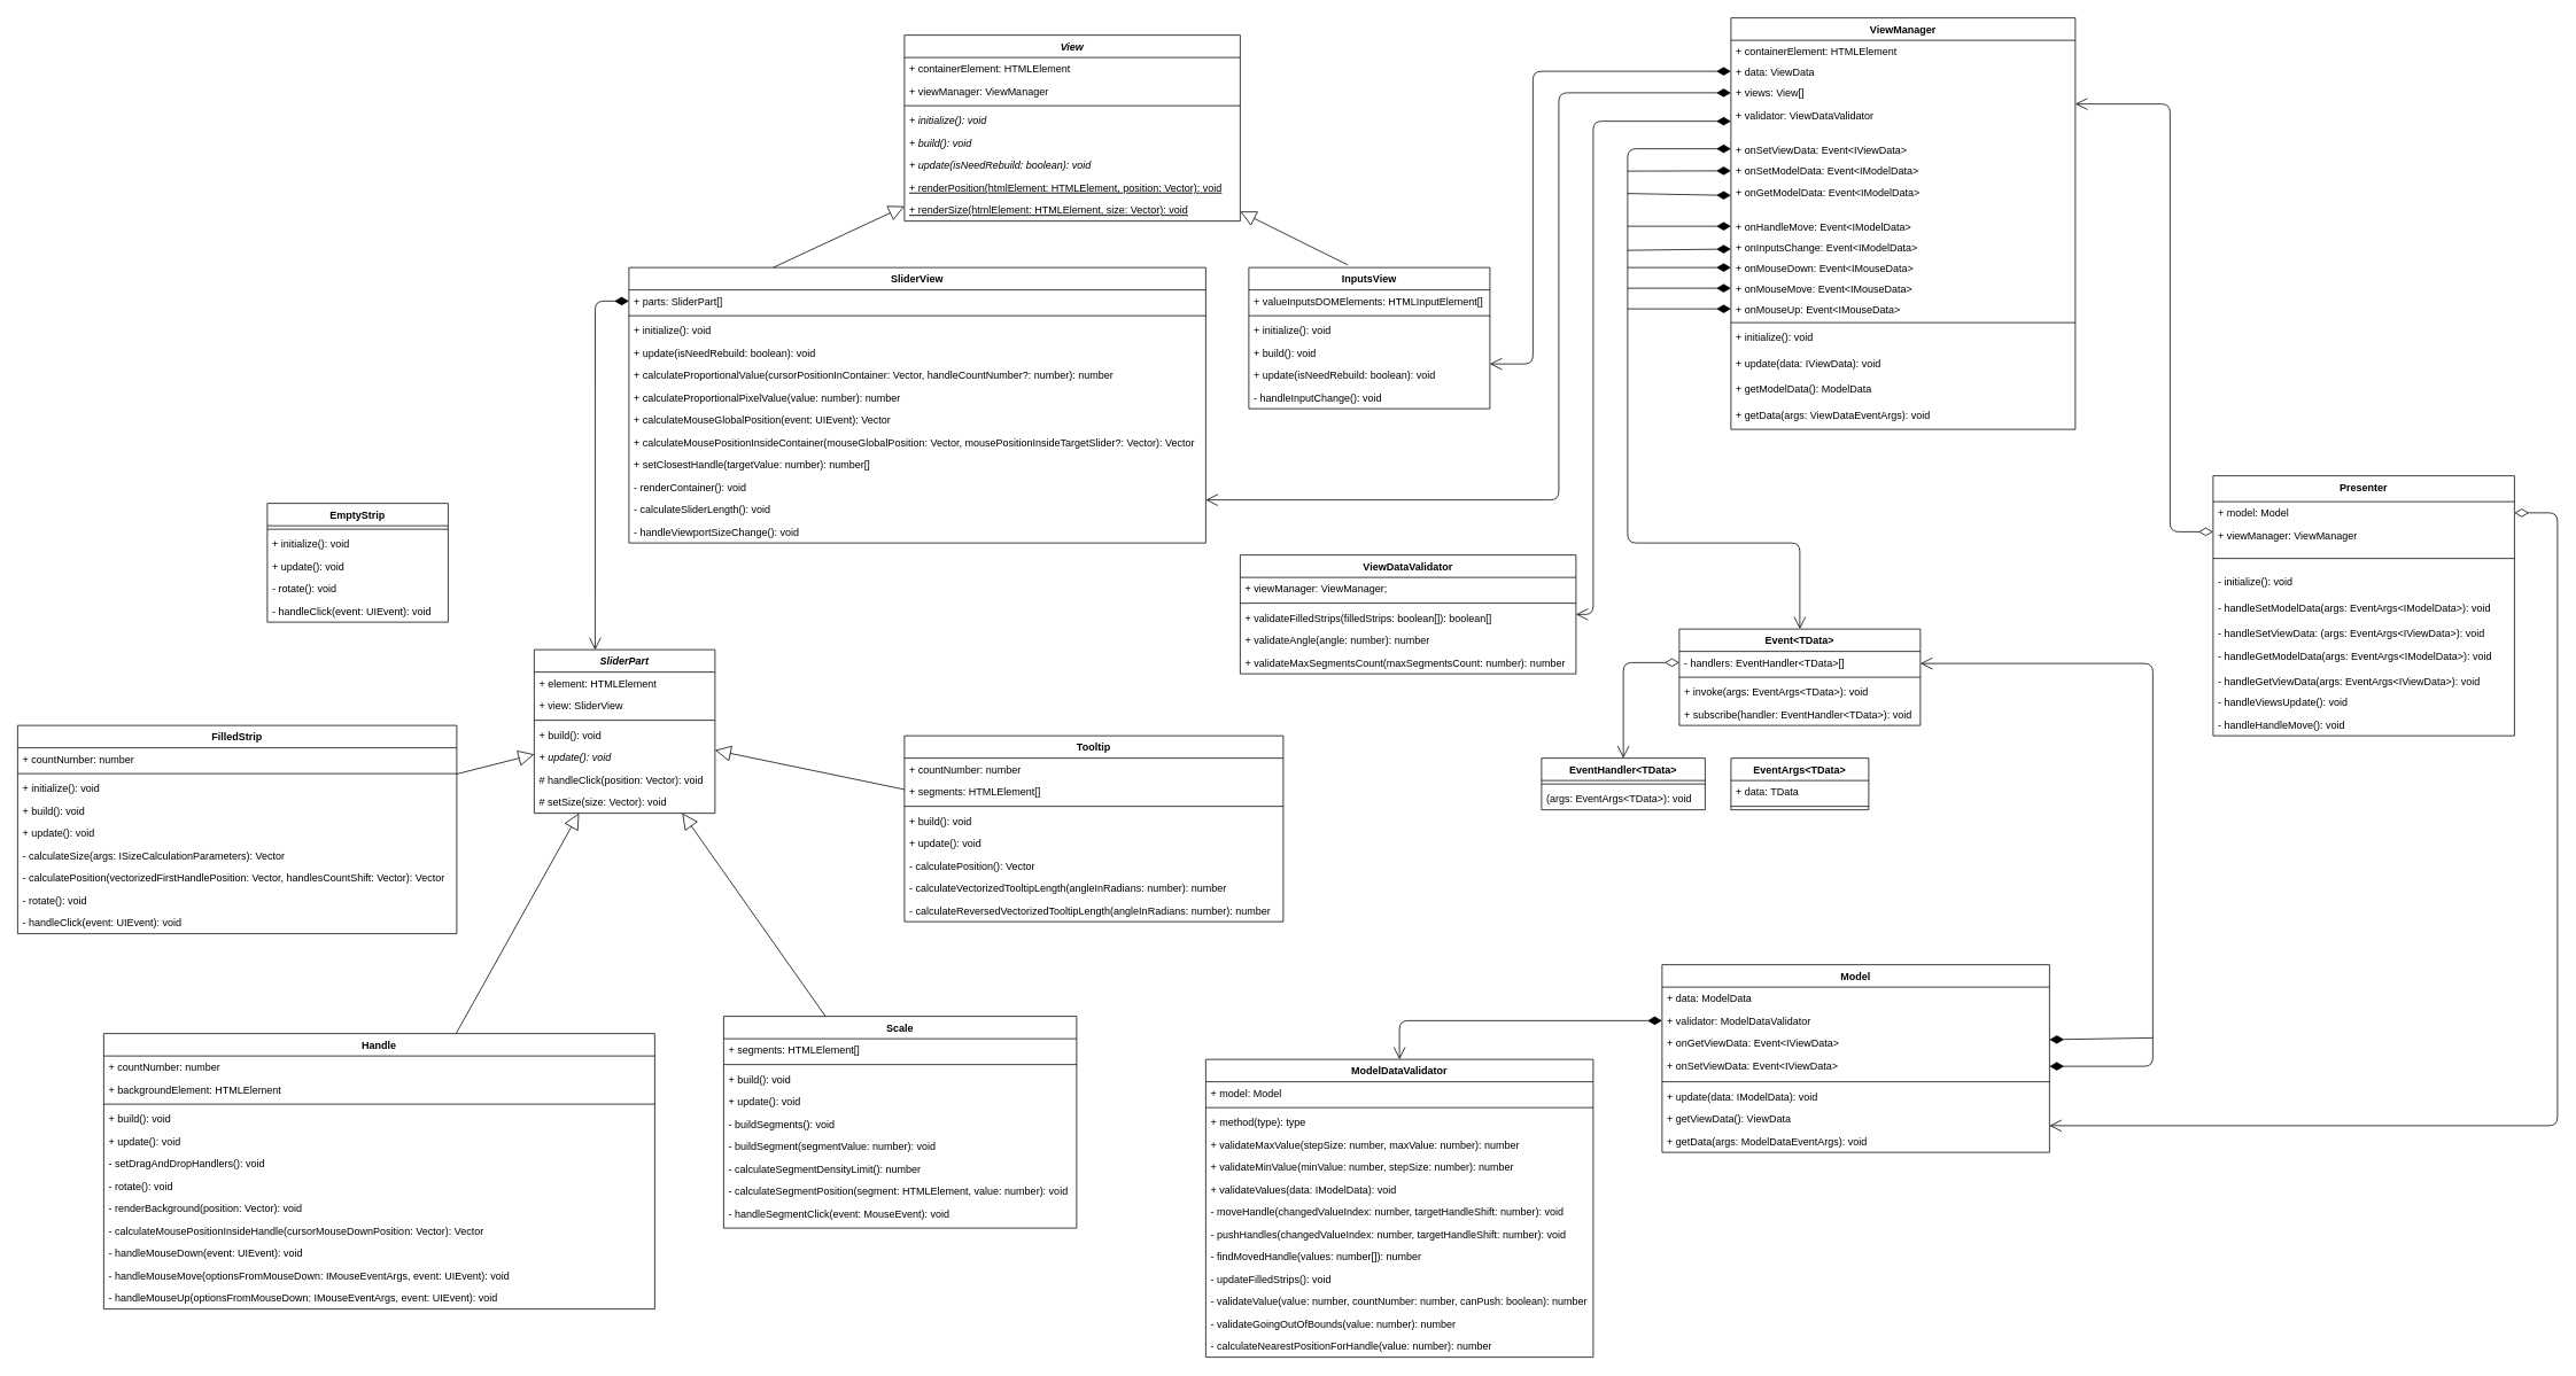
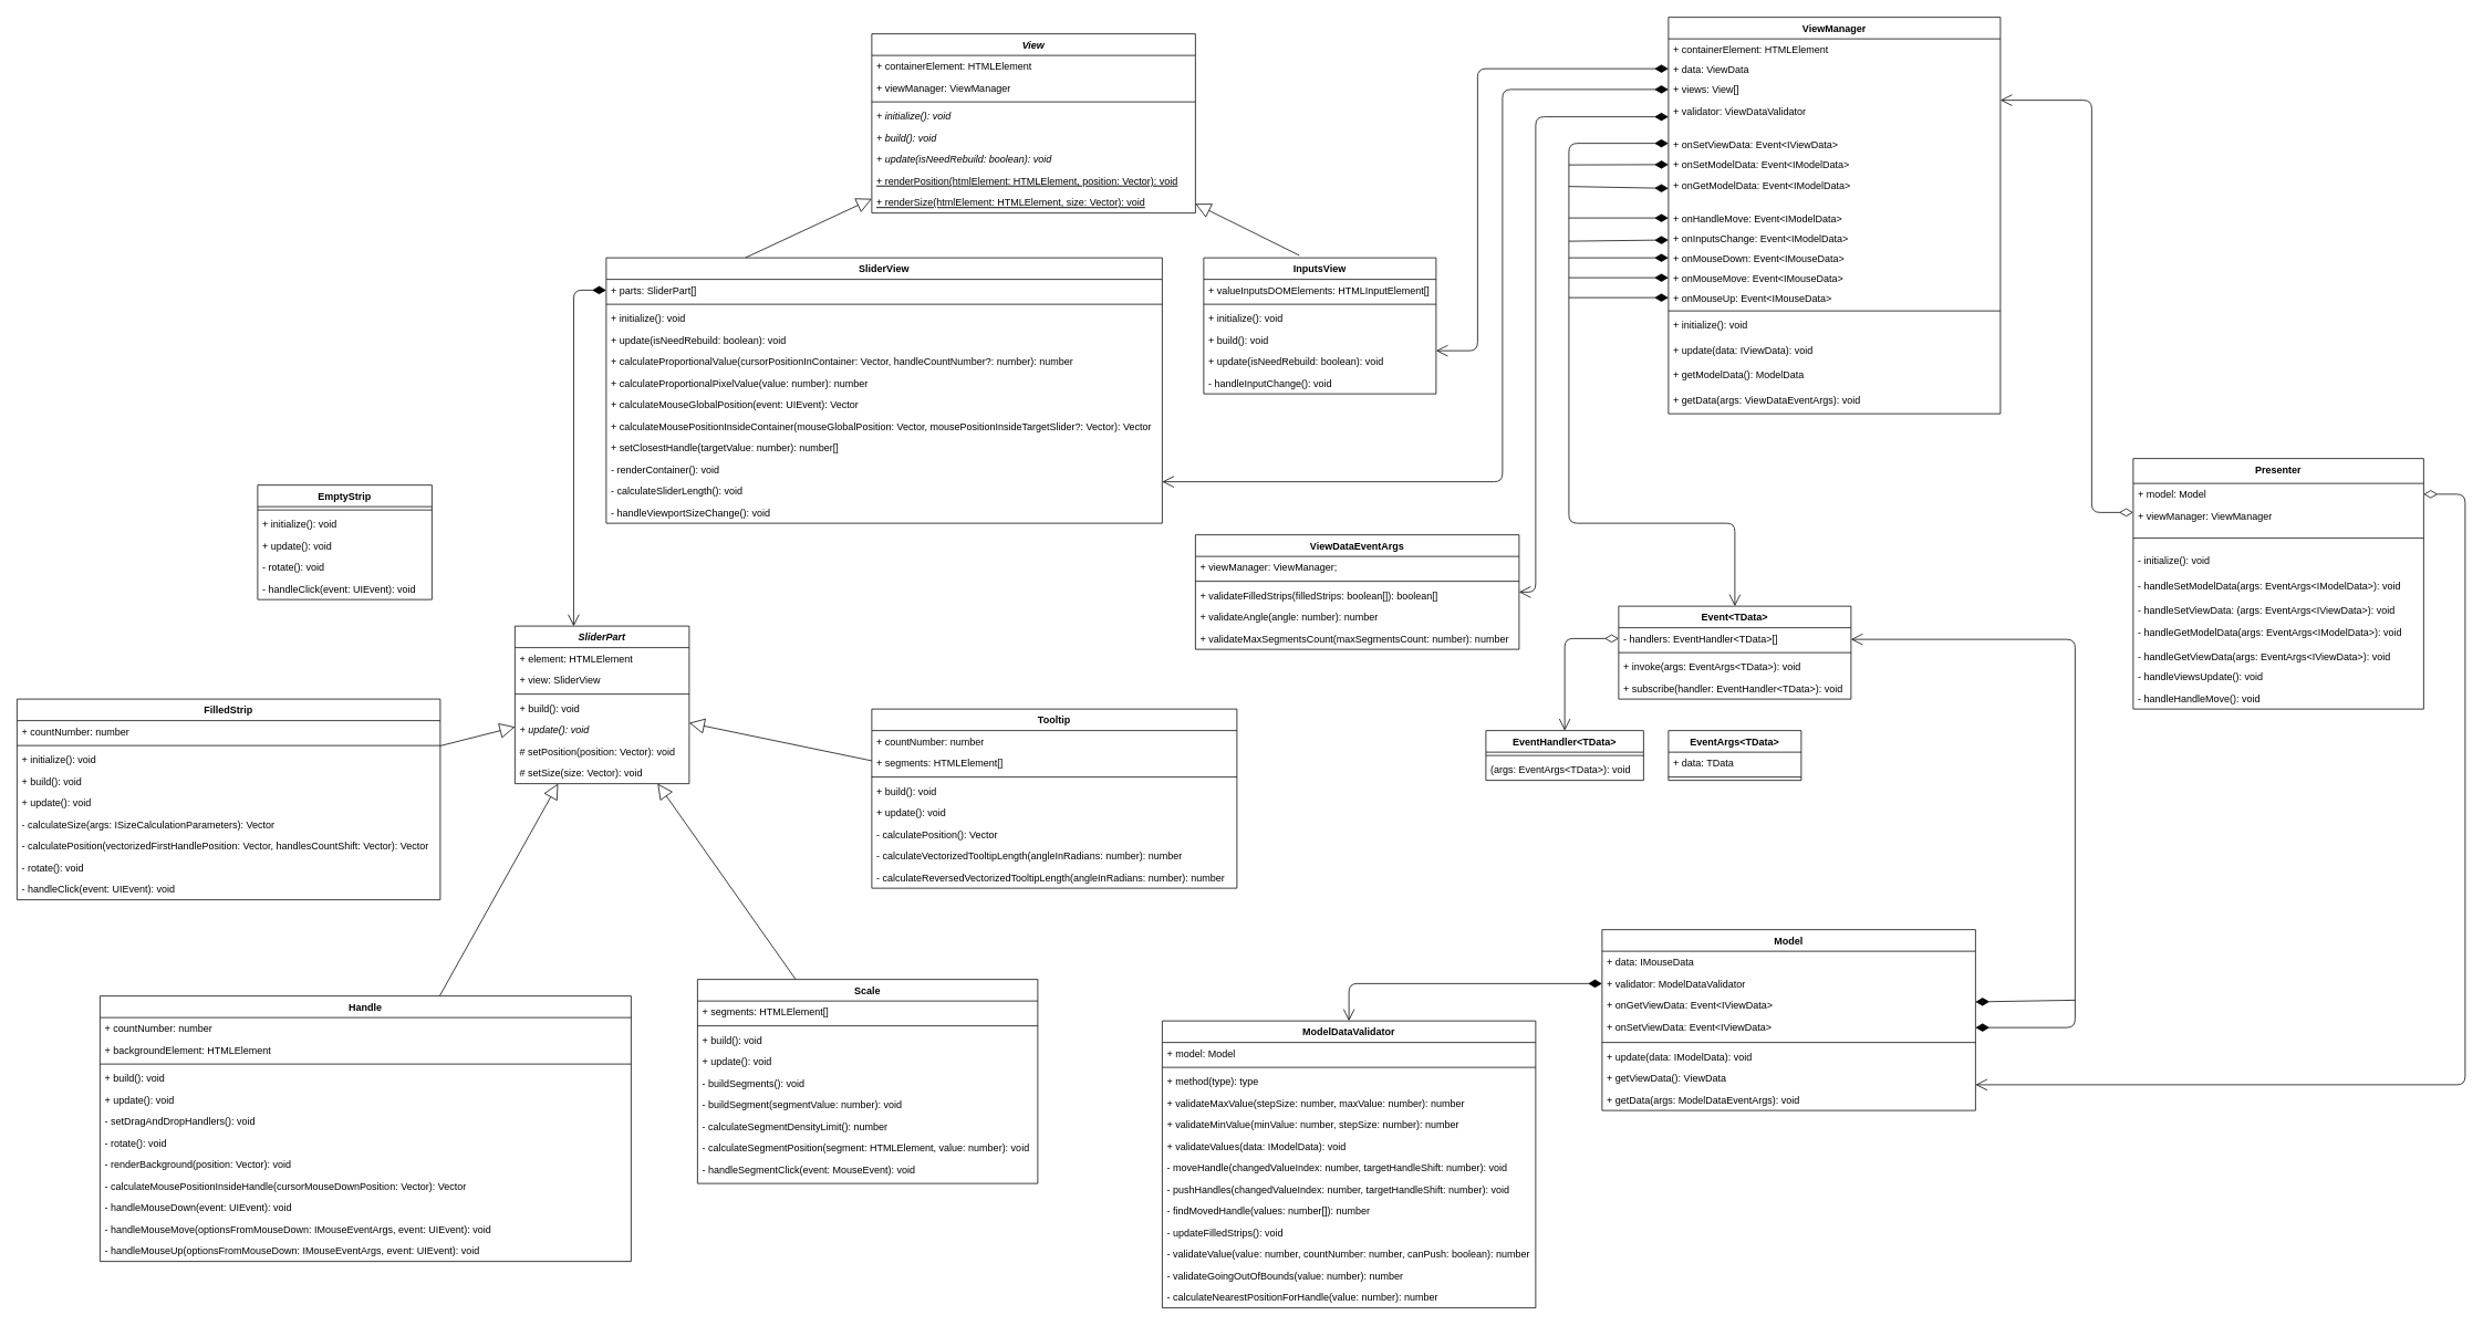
- <mxCell id="159" value="ViewDataValidator" style="swimlane;fontStyle=1;align=center;verticalAlign=top;childLayout=stackLayout;horizontal=1;startSize=26;horizontalStack=0;resizeParent=1;resizeParentMax=0;resizeLast=0;collapsible=1;marginBottom=0;" parent="1" vertex="1"><mxGeometry x="1440" y="644" width="390" height="138" as="geometry" /></mxCell>
+ <mxCell id="159" value="ViewDataEventArgs" style="swimlane;fontStyle=1;align=center;verticalAlign=top;childLayout=stackLayout;horizontal=1;startSize=26;horizontalStack=0;resizeParent=1;resizeParentMax=0;resizeLast=0;collapsible=1;marginBottom=0;" parent="1" vertex="1"><mxGeometry x="1440" y="644" width="390" height="138" as="geometry" /></mxCell>
- <mxCell id="48" value="# handleClick(position: Vector): void" style="text;strokeColor=none;fillColor=none;align=left;verticalAlign=top;spacingLeft=4;spacingRight=4;overflow=hidden;rotatable=0;points=[[0,0.5],[1,0.5]];portConstraint=eastwest;" parent="42" vertex="1"><mxGeometry y="138" width="210" height="26" as="geometry" /></mxCell>
+ <mxCell id="48" value="# setPosition(position: Vector): void" style="text;strokeColor=none;fillColor=none;align=left;verticalAlign=top;spacingLeft=4;spacingRight=4;overflow=hidden;rotatable=0;points=[[0,0.5],[1,0.5]];portConstraint=eastwest;" parent="42" vertex="1"><mxGeometry y="138" width="210" height="26" as="geometry" /></mxCell>
- <mxCell id="121" value="+ data: ModelData" style="text;strokeColor=none;fillColor=none;align=left;verticalAlign=top;spacingLeft=4;spacingRight=4;overflow=hidden;rotatable=0;points=[[0,0.5],[1,0.5]];portConstraint=eastwest;" parent="120" vertex="1"><mxGeometry y="26" width="450" height="26" as="geometry" /></mxCell>
+ <mxCell id="121" value="+ data: IMouseData" style="text;strokeColor=none;fillColor=none;align=left;verticalAlign=top;spacingLeft=4;spacingRight=4;overflow=hidden;rotatable=0;points=[[0,0.5],[1,0.5]];portConstraint=eastwest;" parent="120" vertex="1"><mxGeometry y="26" width="450" height="26" as="geometry" /></mxCell>
